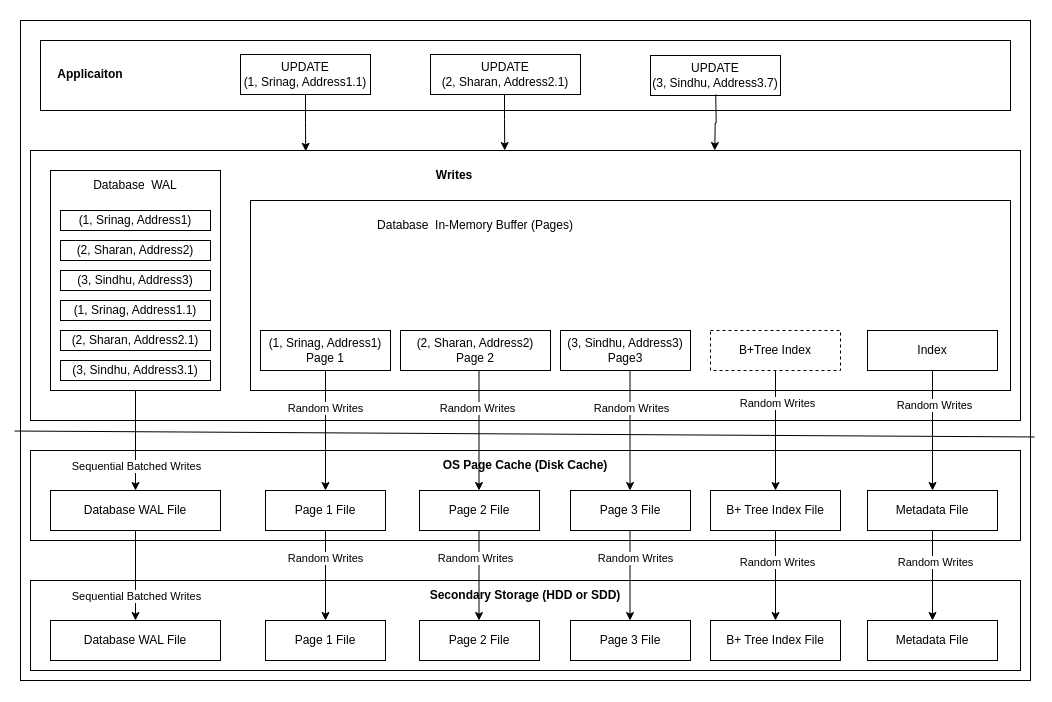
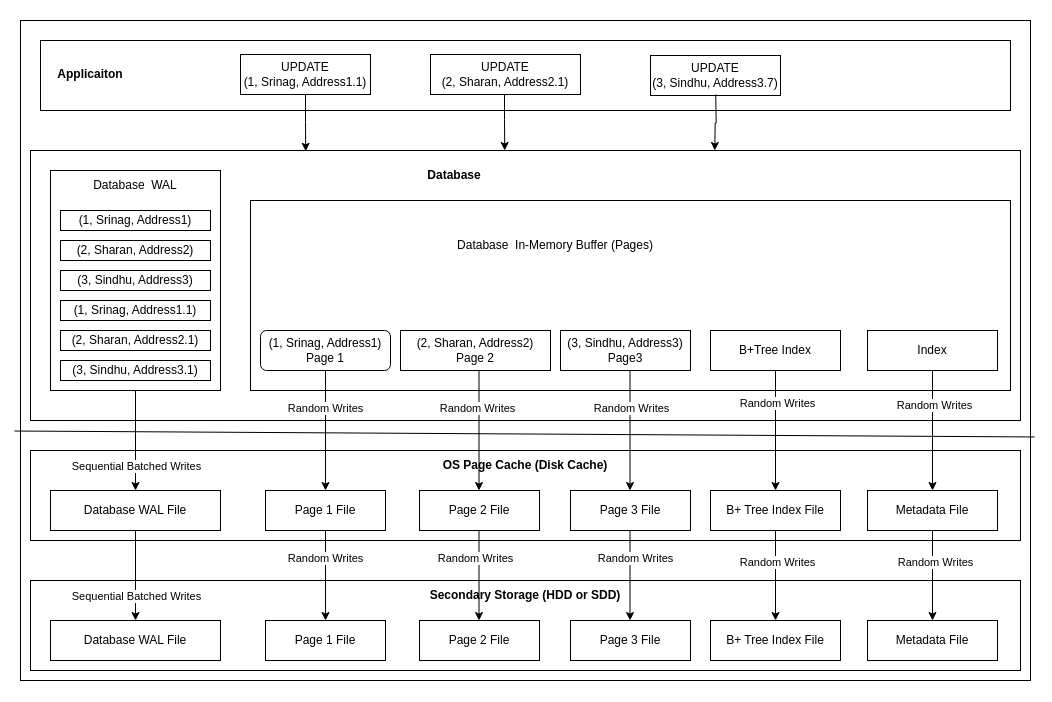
- <mxCell id="48" value="Writes" style="text;html=1;align=center;verticalAlign=middle;whiteSpace=wrap;rounded=0;fontStyle=1" vertex="1" parent="1"><mxGeometry x="424" y="160" width="60" height="30" as="geometry" /></mxCell>
+ <mxCell id="48" value="Database" style="text;html=1;align=center;verticalAlign=middle;whiteSpace=wrap;rounded=0;fontStyle=1" vertex="1" parent="1"><mxGeometry x="424" y="160" width="60" height="30" as="geometry" /></mxCell>
- <mxCell id="9" value="Database&amp;nbsp; In-Memory Buffer (Pages)" style="text;html=1;align=center;verticalAlign=middle;whiteSpace=wrap;rounded=0;fontFamily=Helvetica;fontSize=12;fontColor=default;" vertex="1" parent="1"><mxGeometry x="275" y="210" width="400" height="30" as="geometry" /></mxCell>
+ <mxCell id="9" value="Database&amp;nbsp; In-Memory Buffer (Pages)" style="text;html=1;align=center;verticalAlign=middle;whiteSpace=wrap;rounded=0;fontFamily=Helvetica;fontSize=12;fontColor=default;" vertex="1" parent="1"><mxGeometry x="355" y="230" width="400" height="30" as="geometry" /></mxCell>
- <mxCell id="13" value="(1, Srinag, Address1)&lt;br&gt;Page 1" style="rounded=0;whiteSpace=wrap;html=1;" vertex="1" parent="1"><mxGeometry x="260" y="330" width="130" height="40" as="geometry" /></mxCell>
+ <mxCell id="13" value="(1, Srinag, Address1)&lt;br&gt;Page 1" style="whiteSpace=wrap;html=1;rounded=1;" vertex="1" parent="1"><mxGeometry x="260" y="330" width="130" height="40" as="geometry" /></mxCell>
- <mxCell id="56" value="B+Tree Index" style="rounded=0;whiteSpace=wrap;html=1;dashed=1;" vertex="1" parent="1"><mxGeometry x="710" y="330" width="130" height="40" as="geometry" /></mxCell>
+ <mxCell id="56" value="B+Tree Index" style="rounded=0;whiteSpace=wrap;html=1;" vertex="1" parent="1"><mxGeometry x="710" y="330" width="130" height="40" as="geometry" /></mxCell>
